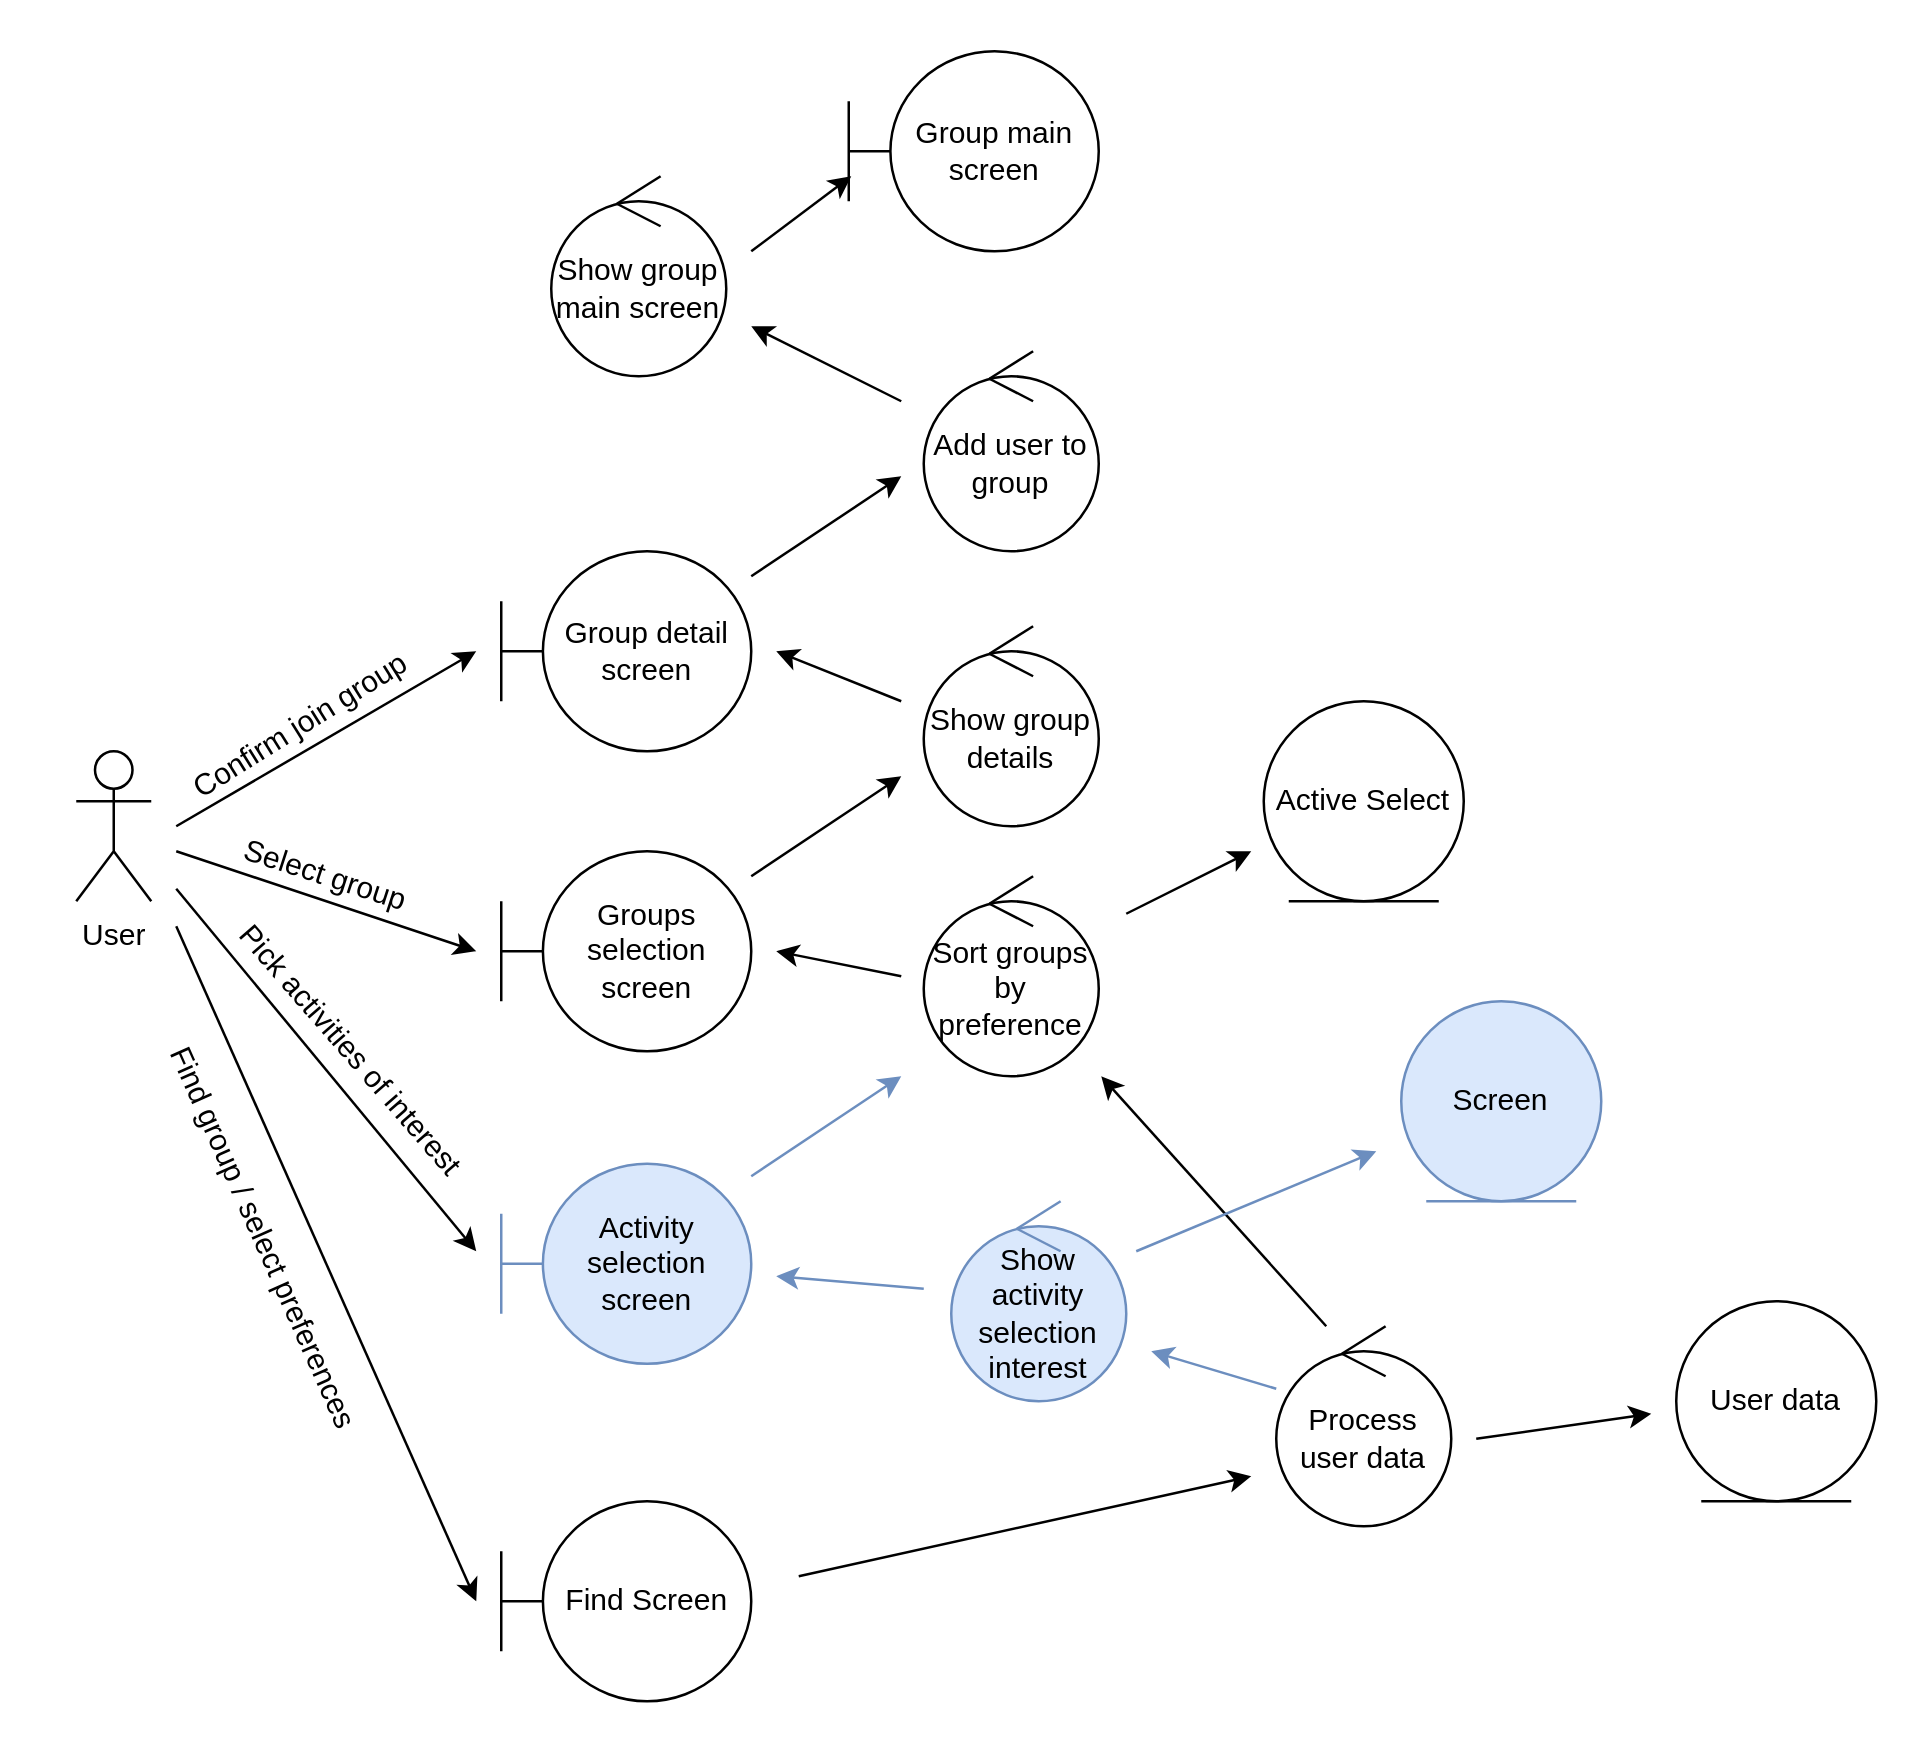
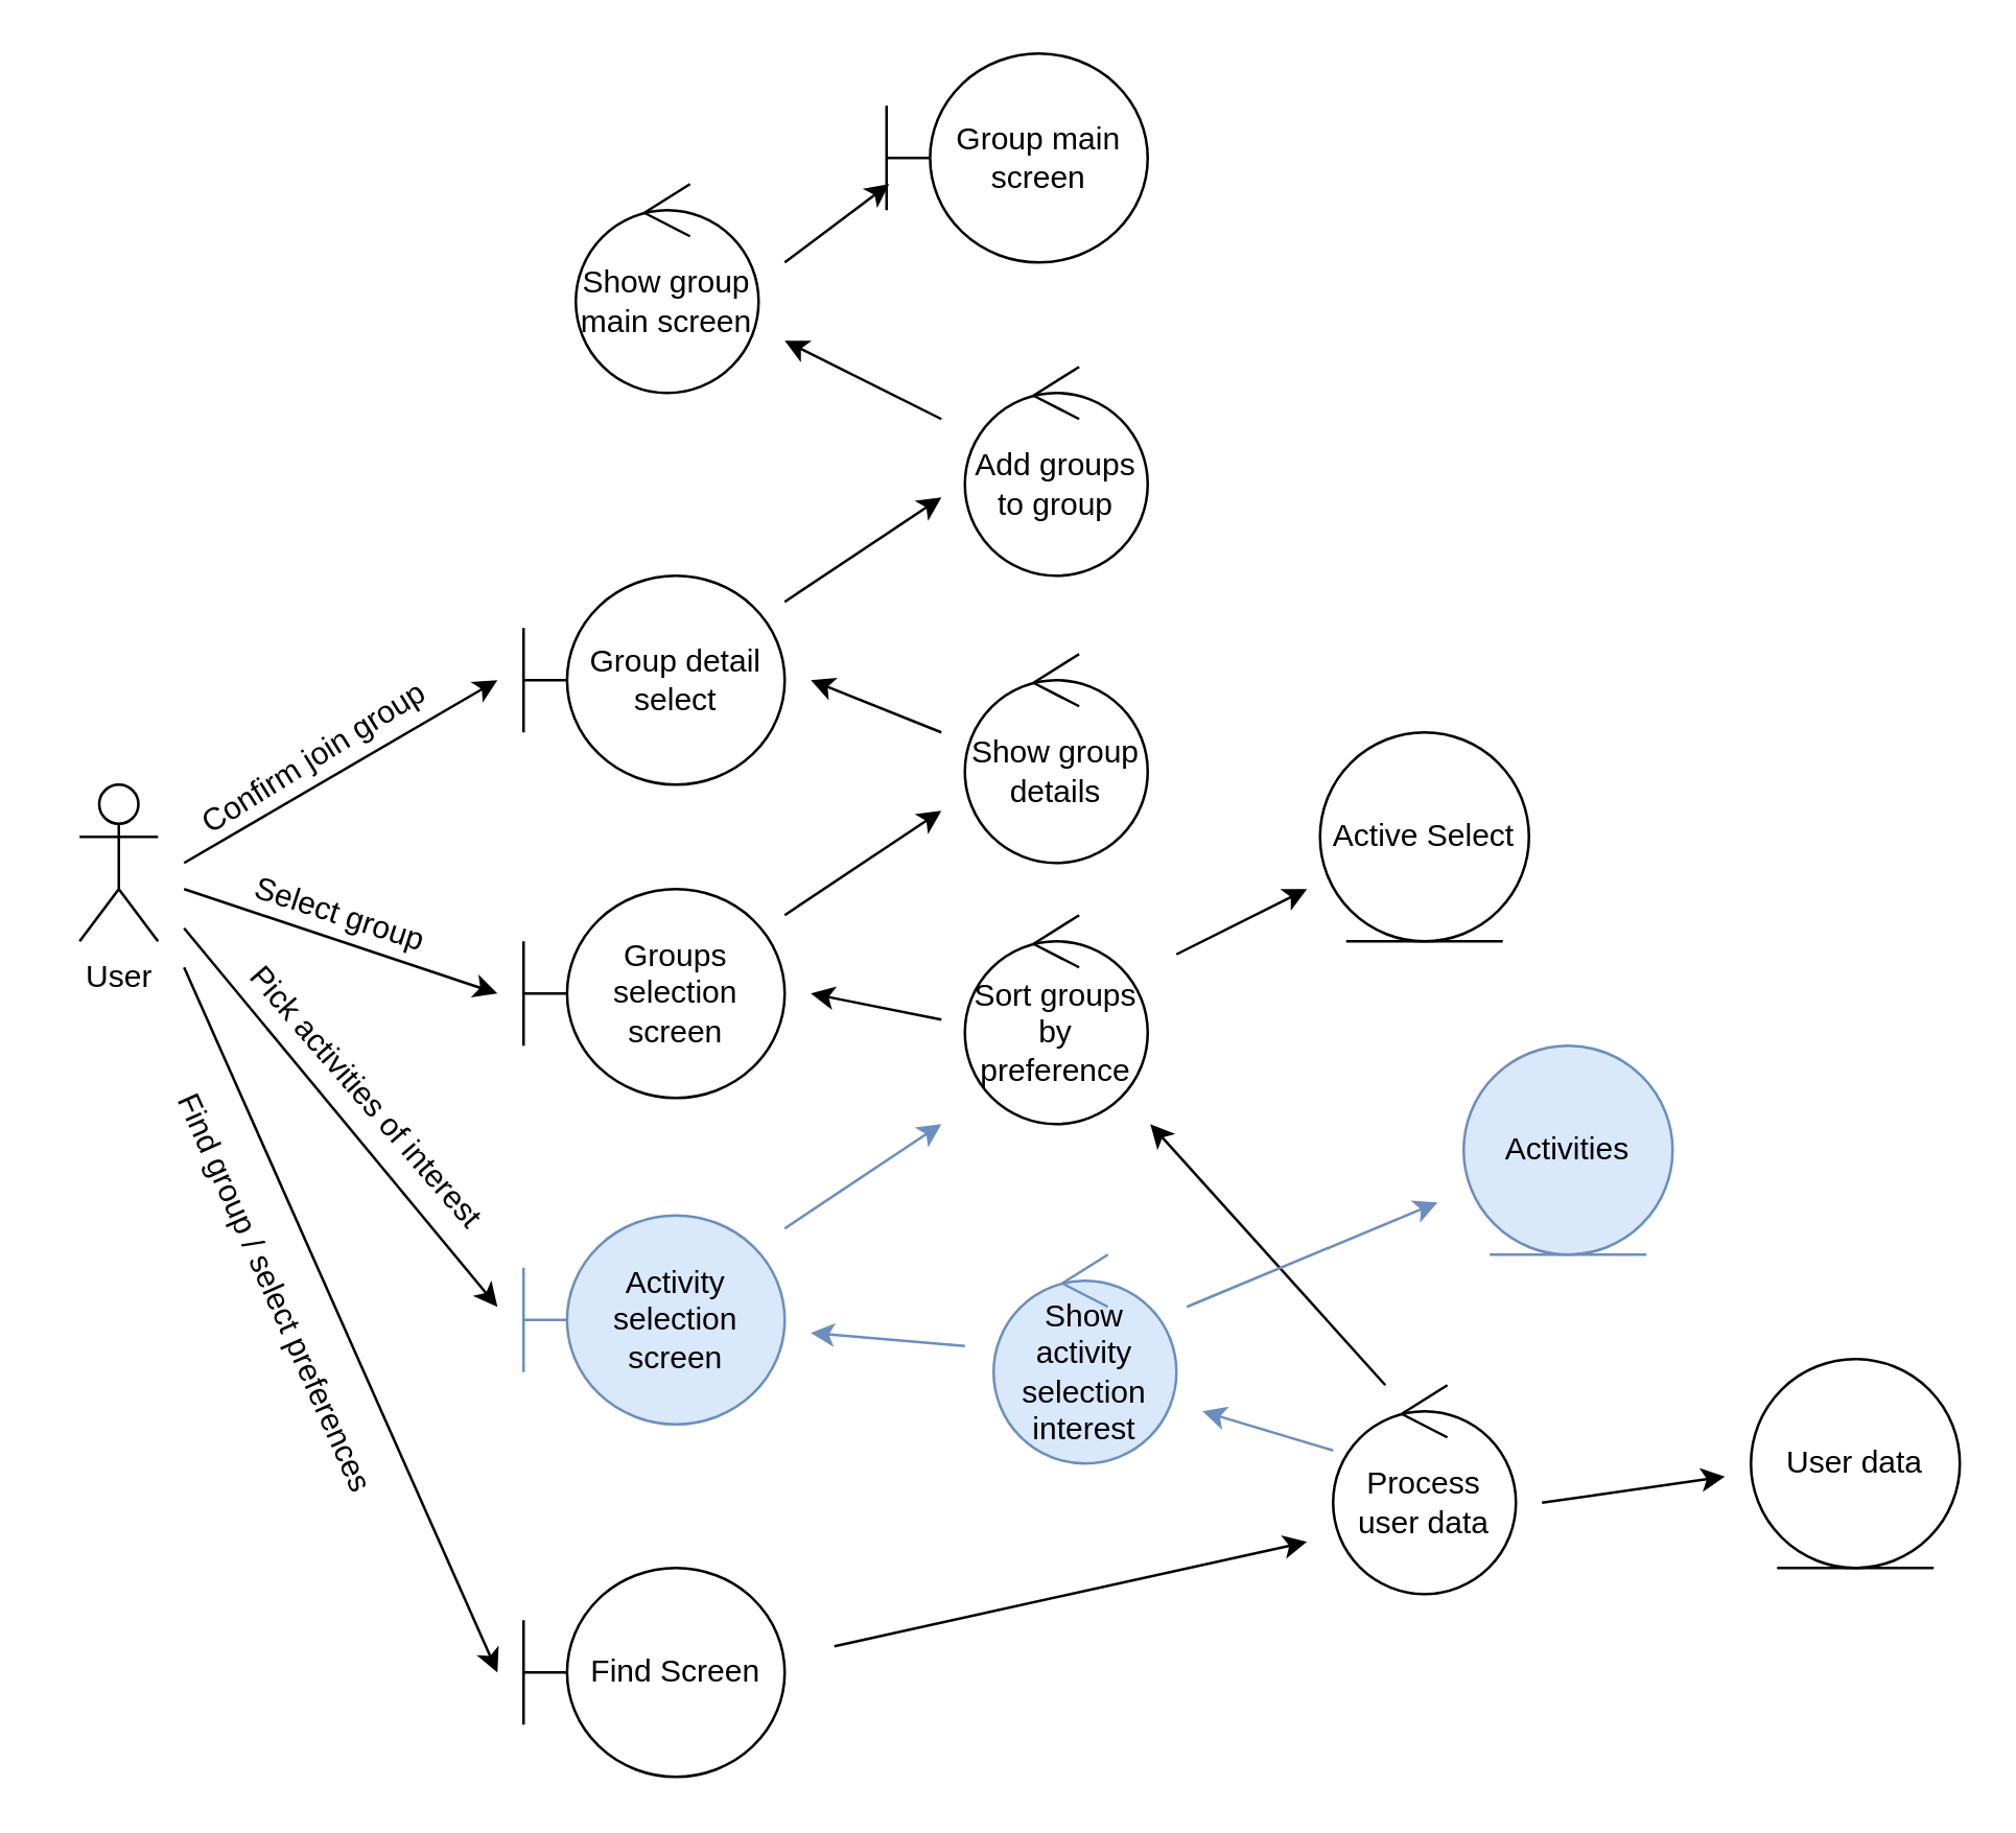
- <mxCell id="7" value="Add user to group" style="ellipse;shape=umlControl;whiteSpace=wrap;html=1;" vertex="1" parent="1"><mxGeometry x="369" y="140" width="70" height="80" as="geometry" /></mxCell>
+ <mxCell id="7" value="Add groups to group" style="ellipse;shape=umlControl;whiteSpace=wrap;html=1;" vertex="1" parent="1"><mxGeometry x="369" y="140" width="70" height="80" as="geometry" /></mxCell>
- <mxCell id="9" value="Group detail screen" style="shape=umlBoundary;whiteSpace=wrap;html=1;" vertex="1" parent="1"><mxGeometry x="200" y="220" width="100" height="80" as="geometry" /></mxCell>
+ <mxCell id="9" value="Group detail select" style="shape=umlBoundary;whiteSpace=wrap;html=1;" vertex="1" parent="1"><mxGeometry x="200" y="220" width="100" height="80" as="geometry" /></mxCell>
- <mxCell id="34" value="Screen" style="ellipse;shape=umlEntity;whiteSpace=wrap;html=1;fillColor=#dae8fc;strokeColor=#6c8ebf;" vertex="1" parent="1"><mxGeometry x="560" y="400" width="80" height="80" as="geometry" /></mxCell>
+ <mxCell id="34" value="Activities" style="ellipse;shape=umlEntity;whiteSpace=wrap;html=1;fillColor=#dae8fc;strokeColor=#6c8ebf;" vertex="1" parent="1"><mxGeometry x="560" y="400" width="80" height="80" as="geometry" /></mxCell>
